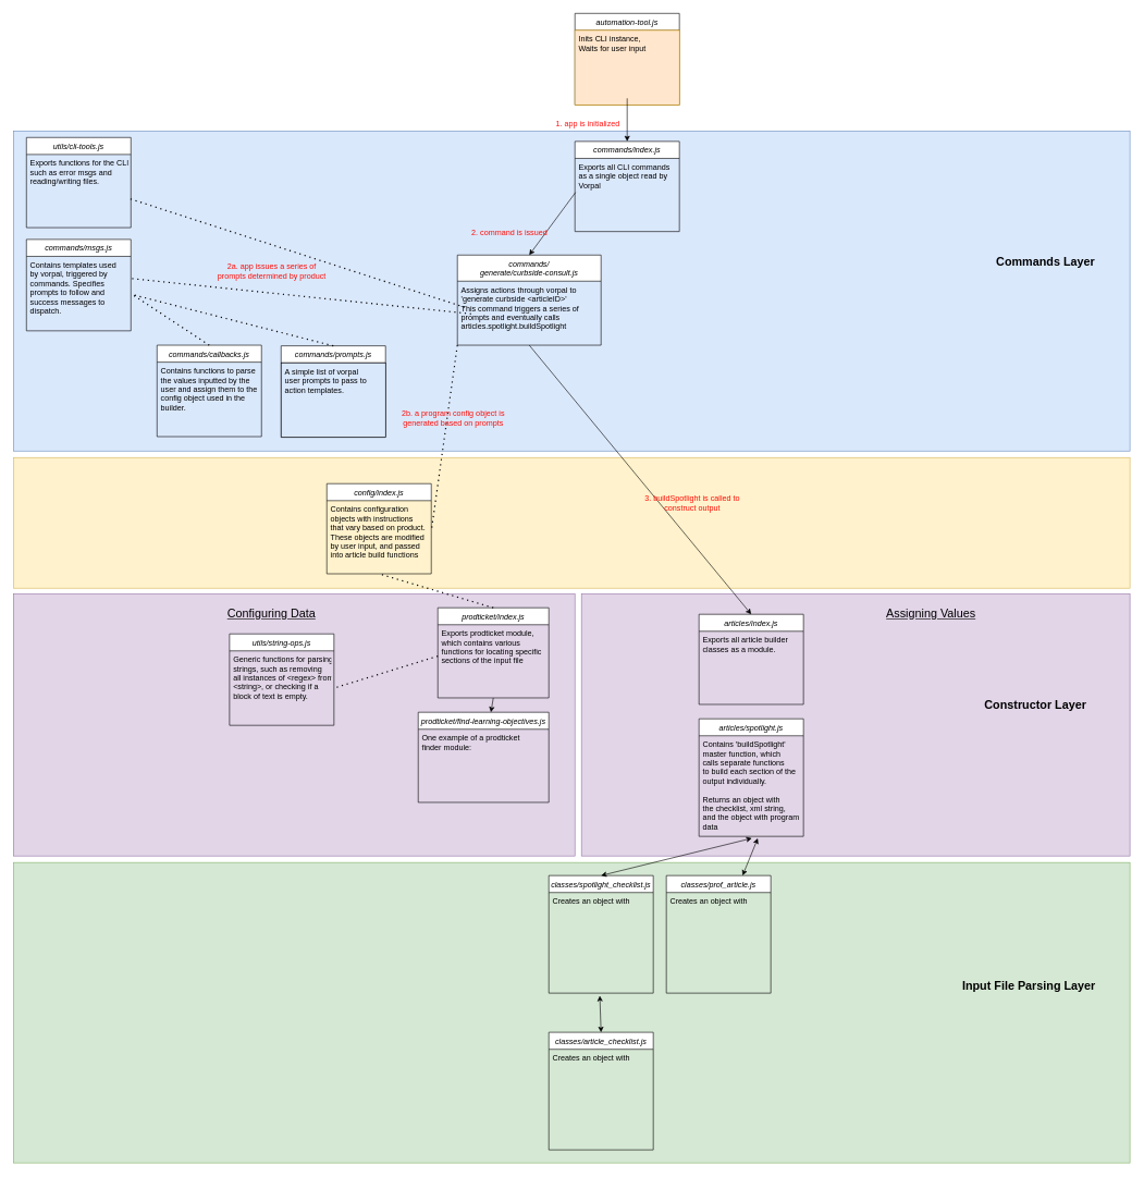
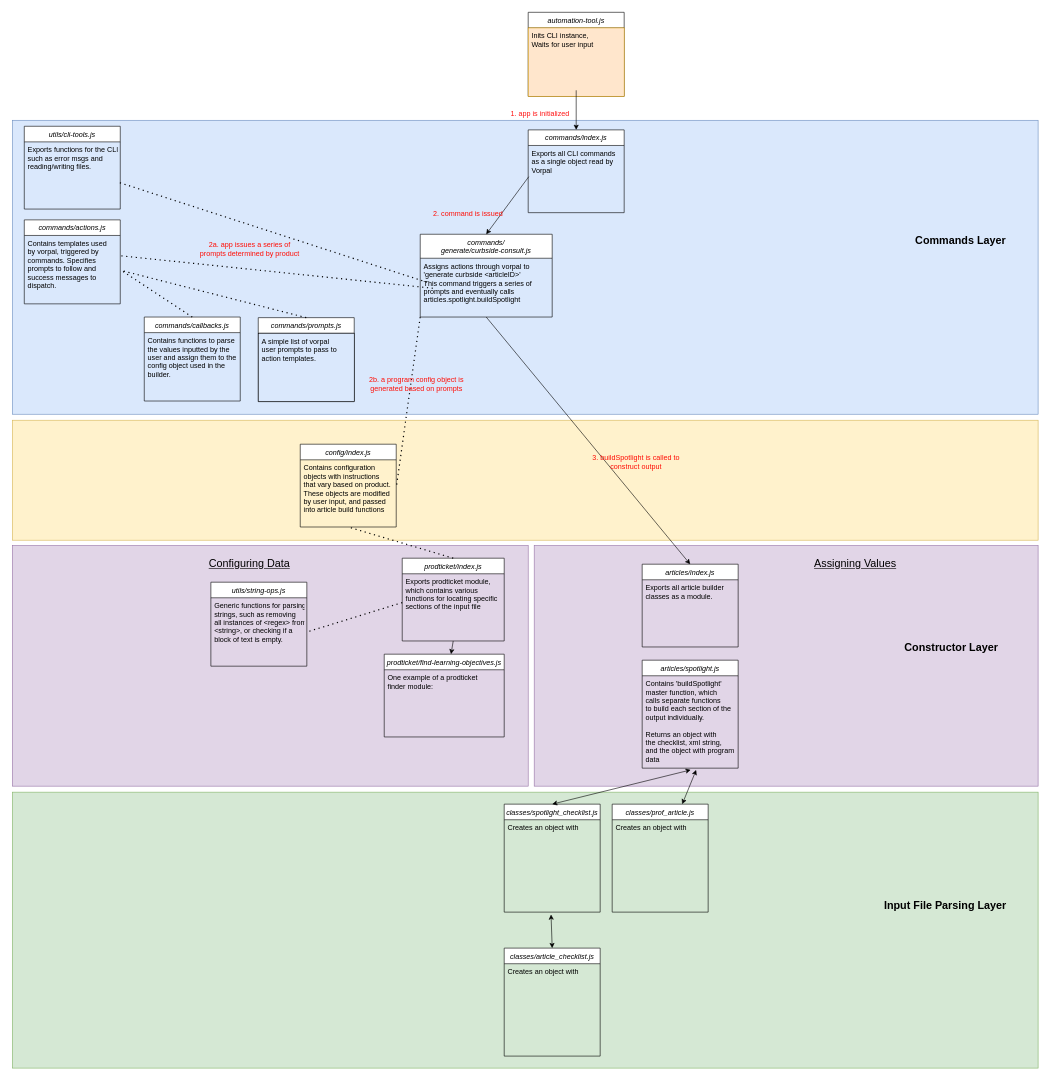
- <mxCell id="22" value="commands/msgs.js" style="swimlane;fontStyle=2;align=center;verticalAlign=top;childLayout=stackLayout;horizontal=1;startSize=26;horizontalStack=0;resizeParent=1;resizeLast=0;collapsible=1;marginBottom=0;rounded=0;shadow=0;strokeWidth=1;" parent="1" vertex="1"><mxGeometry x="40" y="366" width="160" height="140" as="geometry"><mxRectangle x="230" y="140" width="160" height="26" as="alternateBounds" /></mxGeometry></mxCell>
+ <mxCell id="22" value="commands/actions.js" style="swimlane;fontStyle=2;align=center;verticalAlign=top;childLayout=stackLayout;horizontal=1;startSize=26;horizontalStack=0;resizeParent=1;resizeLast=0;collapsible=1;marginBottom=0;rounded=0;shadow=0;strokeWidth=1;" parent="1" vertex="1"><mxGeometry x="40" y="366" width="160" height="140" as="geometry"><mxRectangle x="230" y="140" width="160" height="26" as="alternateBounds" /></mxGeometry></mxCell>
